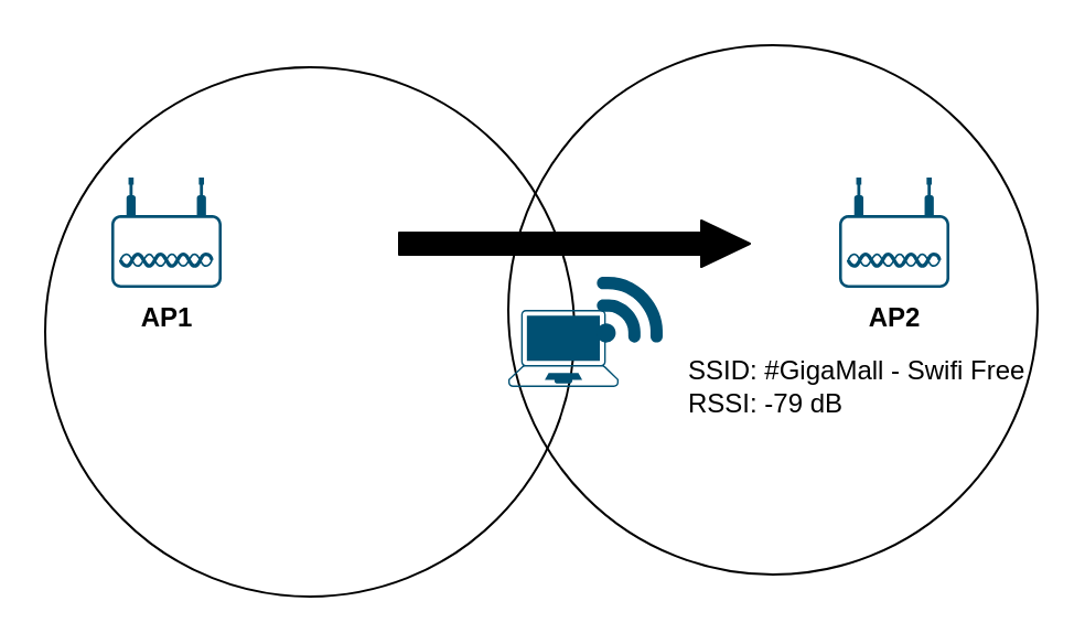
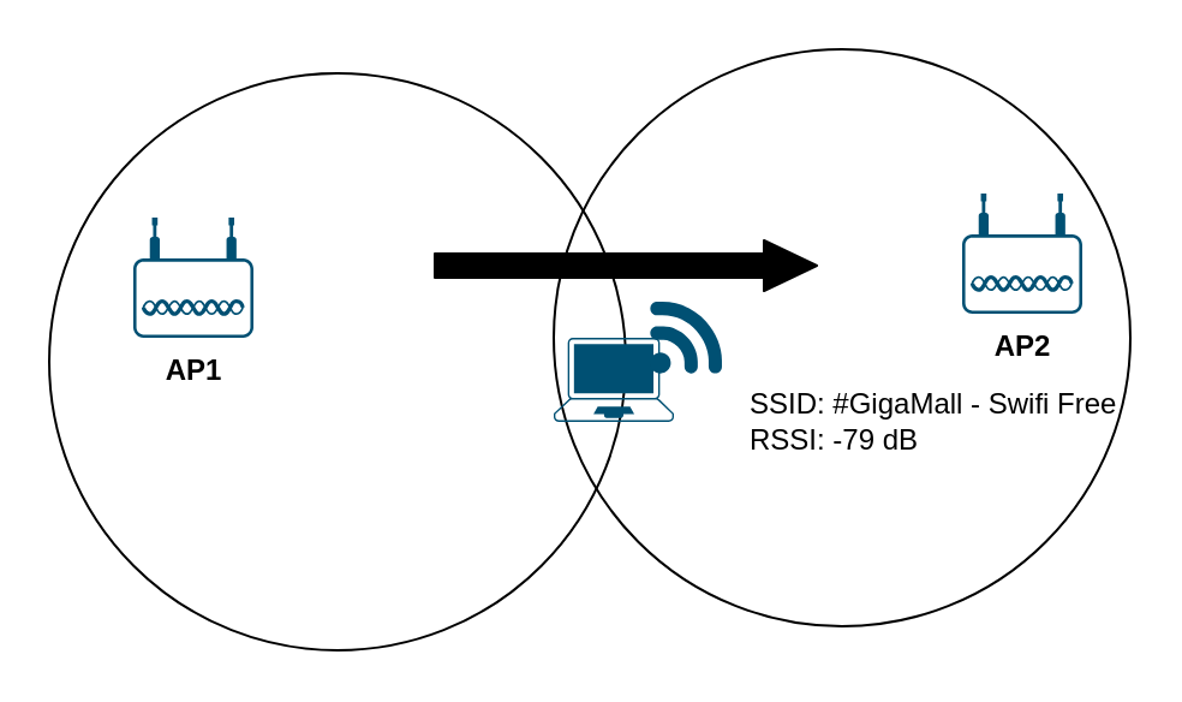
- <mxCell id="7" value="AP1" style="points=[[0.03,0.36,0],[0.18,0,0],[0.5,0.34,0],[0.82,0,0],[0.97,0.36,0],[1,0.67,0],[0.975,0.975,0],[0.5,1,0],[0.025,0.975,0],[0,0.67,0]];verticalLabelPosition=bottom;sketch=0;html=1;verticalAlign=top;aspect=fixed;align=center;pointerEvents=1;shape=mxgraph.cisco19.wireless_access_point;fillColor=#005073;strokeColor=none;fontStyle=1" vertex="1" parent="1"><mxGeometry x="50" y="80" width="50" height="50" as="geometry" /></mxCell>
+ <mxCell id="7" value="AP1" style="points=[[0.03,0.36,0],[0.18,0,0],[0.5,0.34,0],[0.82,0,0],[0.97,0.36,0],[1,0.67,0],[0.975,0.975,0],[0.5,1,0],[0.025,0.975,0],[0,0.67,0]];verticalLabelPosition=bottom;sketch=0;html=1;verticalAlign=top;aspect=fixed;align=center;pointerEvents=1;shape=mxgraph.cisco19.wireless_access_point;fillColor=#005073;strokeColor=none;fontStyle=1" vertex="1" parent="1"><mxGeometry x="55" y="90" width="50" height="50" as="geometry" /></mxCell>
- <mxCell id="9" value="AP2" style="points=[[0.03,0.36,0],[0.18,0,0],[0.5,0.34,0],[0.82,0,0],[0.97,0.36,0],[1,0.67,0],[0.975,0.975,0],[0.5,1,0],[0.025,0.975,0],[0,0.67,0]];verticalLabelPosition=bottom;sketch=0;html=1;verticalAlign=top;aspect=fixed;align=center;pointerEvents=1;shape=mxgraph.cisco19.wireless_access_point;fillColor=#005073;strokeColor=none;fontStyle=1" vertex="1" parent="1"><mxGeometry x="380" y="80" width="50" height="50" as="geometry" /></mxCell>
+ <mxCell id="9" value="AP2" style="points=[[0.03,0.36,0],[0.18,0,0],[0.5,0.34,0],[0.82,0,0],[0.97,0.36,0],[1,0.67,0],[0.975,0.975,0],[0.5,1,0],[0.025,0.975,0],[0,0.67,0]];verticalLabelPosition=bottom;sketch=0;html=1;verticalAlign=top;aspect=fixed;align=center;pointerEvents=1;shape=mxgraph.cisco19.wireless_access_point;fillColor=#005073;strokeColor=none;fontStyle=1" vertex="1" parent="1"><mxGeometry x="400" y="80" width="50" height="50" as="geometry" /></mxCell>
